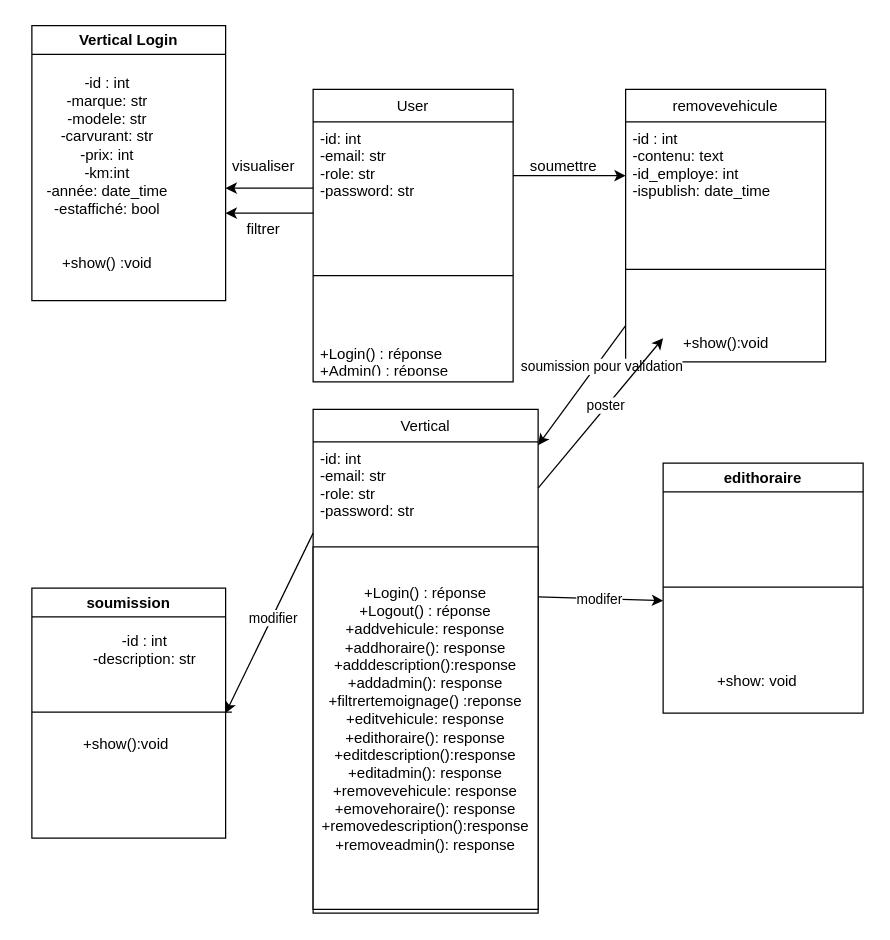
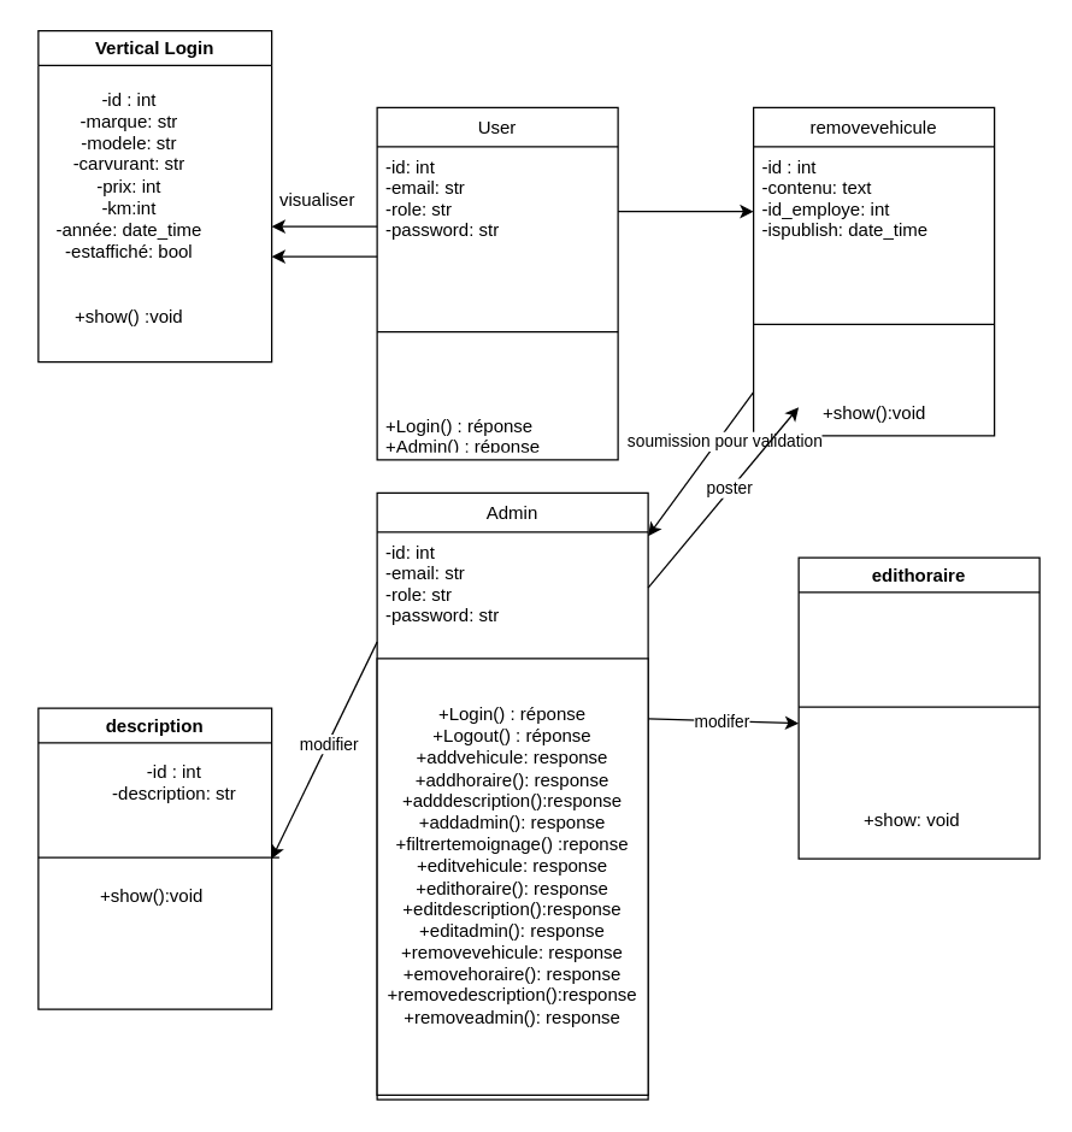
- <mxCell id="16" value="soumettre" style="text;html=1;align=center;verticalAlign=middle;resizable=0;points=[];autosize=1;strokeColor=none;fillColor=none;" vertex="1" parent="1"><mxGeometry x="410" y="118" width="80" height="30" as="geometry" /></mxCell>
- <mxCell id="17" value="filtrer" style="text;html=1;align=center;verticalAlign=middle;resizable=0;points=[];autosize=1;strokeColor=none;fillColor=none;" vertex="1" parent="1"><mxGeometry x="185" y="168" width="50" height="30" as="geometry" /></mxCell>
- <mxCell id="18" value="Vertical" style="swimlane;fontStyle=0;align=center;verticalAlign=top;childLayout=stackLayout;horizontal=1;startSize=26;horizontalStack=0;resizeParent=1;resizeLast=0;collapsible=1;marginBottom=0;rounded=0;shadow=0;strokeWidth=1;" vertex="1" parent="1"><mxGeometry x="250" y="327" width="180" height="403" as="geometry"><mxRectangle x="130" y="380" width="160" height="26" as="alternateBounds" /></mxGeometry></mxCell>
+ <mxCell id="18" value="Admin" style="swimlane;fontStyle=0;align=center;verticalAlign=top;childLayout=stackLayout;horizontal=1;startSize=26;horizontalStack=0;resizeParent=1;resizeLast=0;collapsible=1;marginBottom=0;rounded=0;shadow=0;strokeWidth=1;" vertex="1" parent="1"><mxGeometry x="250" y="327" width="180" height="403" as="geometry"><mxRectangle x="130" y="380" width="160" height="26" as="alternateBounds" /></mxGeometry></mxCell>
- <mxCell id="23" value="soumission" style="swimlane;whiteSpace=wrap;html=1;" vertex="1" parent="1"><mxGeometry x="25" y="470" width="155" height="200" as="geometry" /></mxCell>
+ <mxCell id="23" value="description" style="swimlane;whiteSpace=wrap;html=1;" vertex="1" parent="1"><mxGeometry x="25" y="470" width="155" height="200" as="geometry" /></mxCell>
